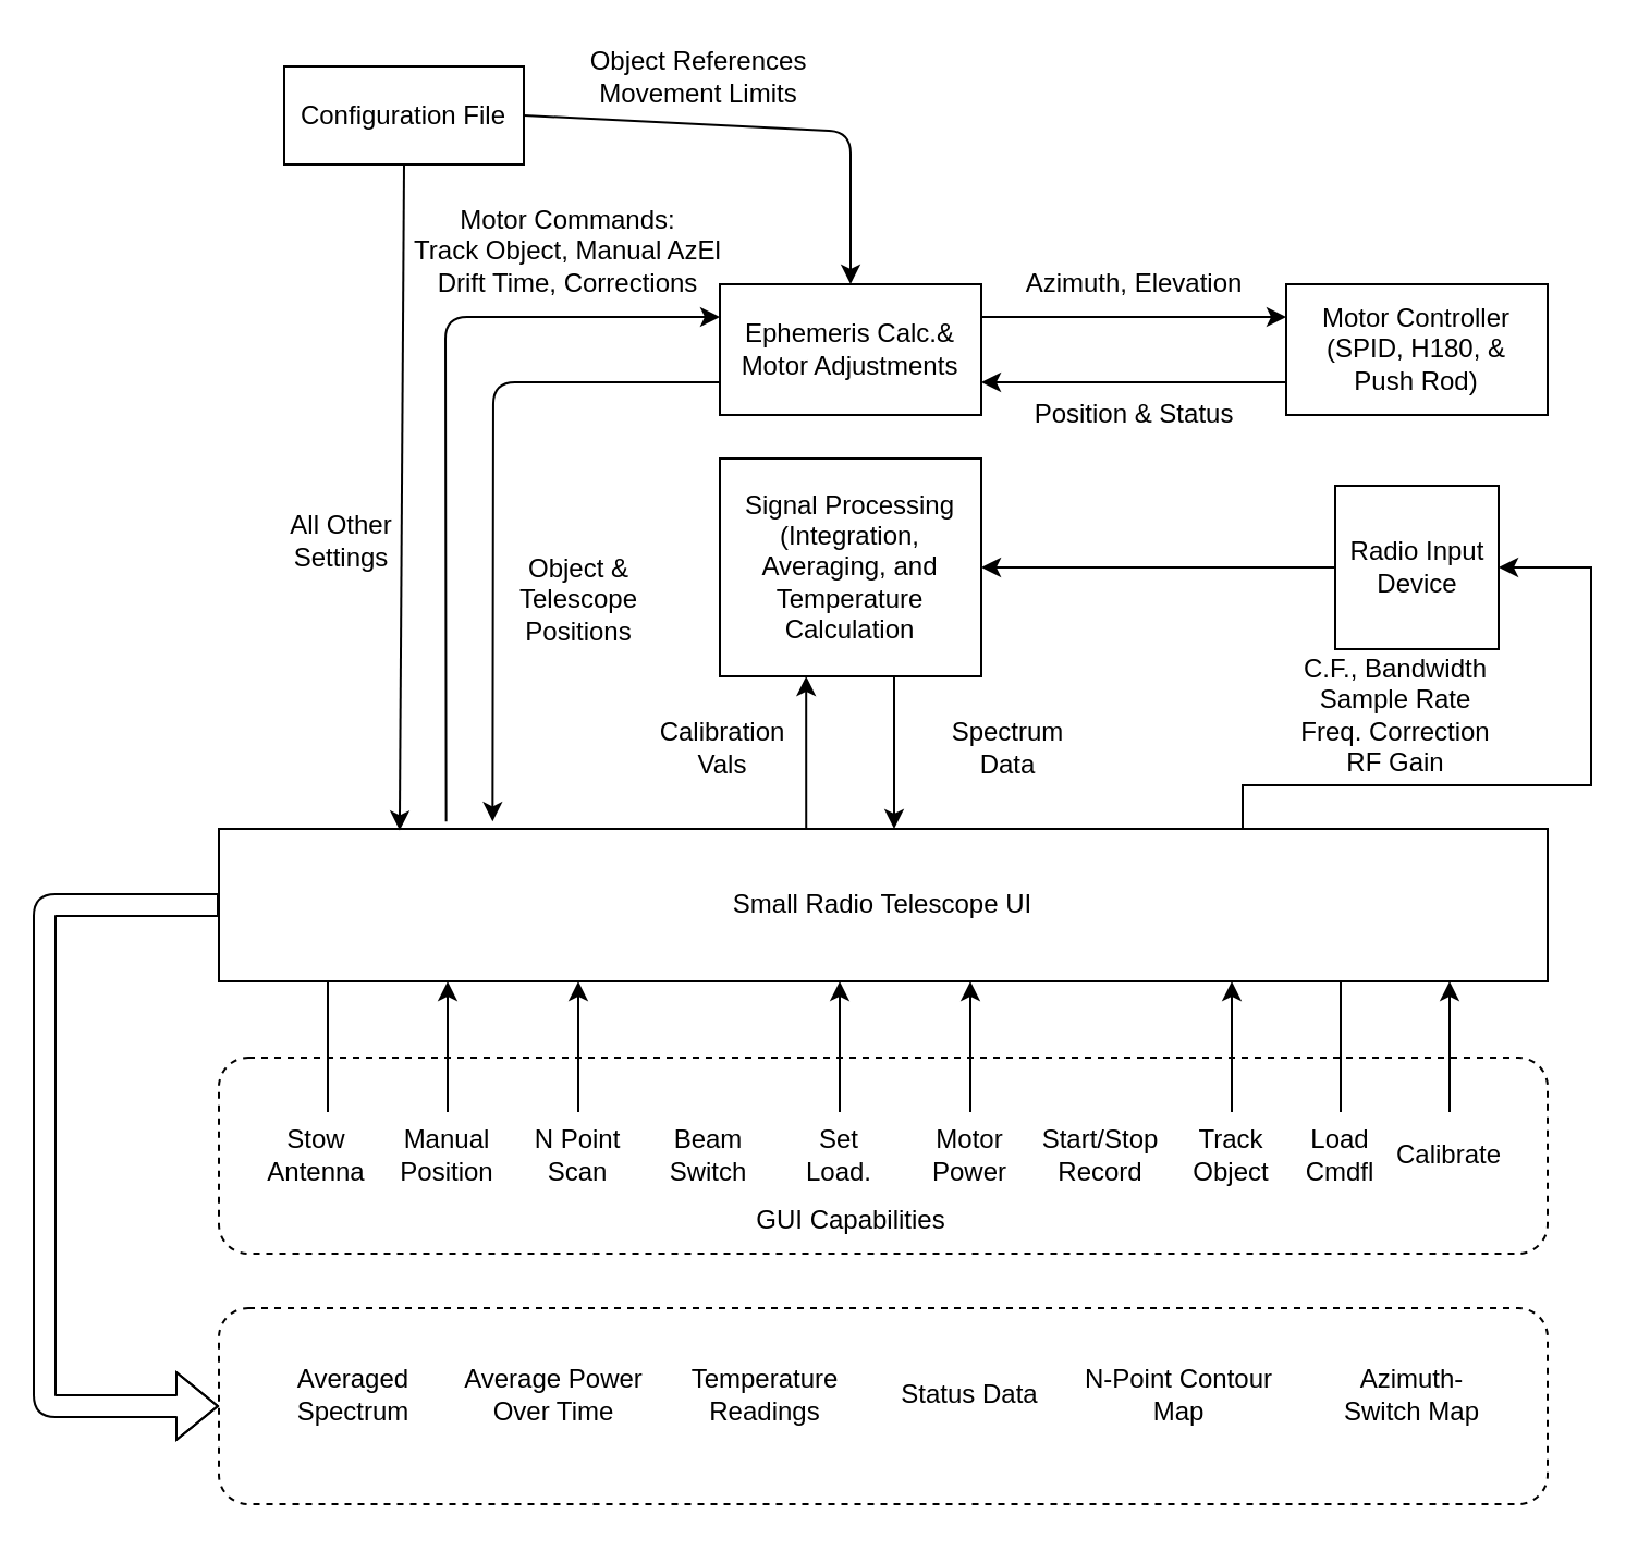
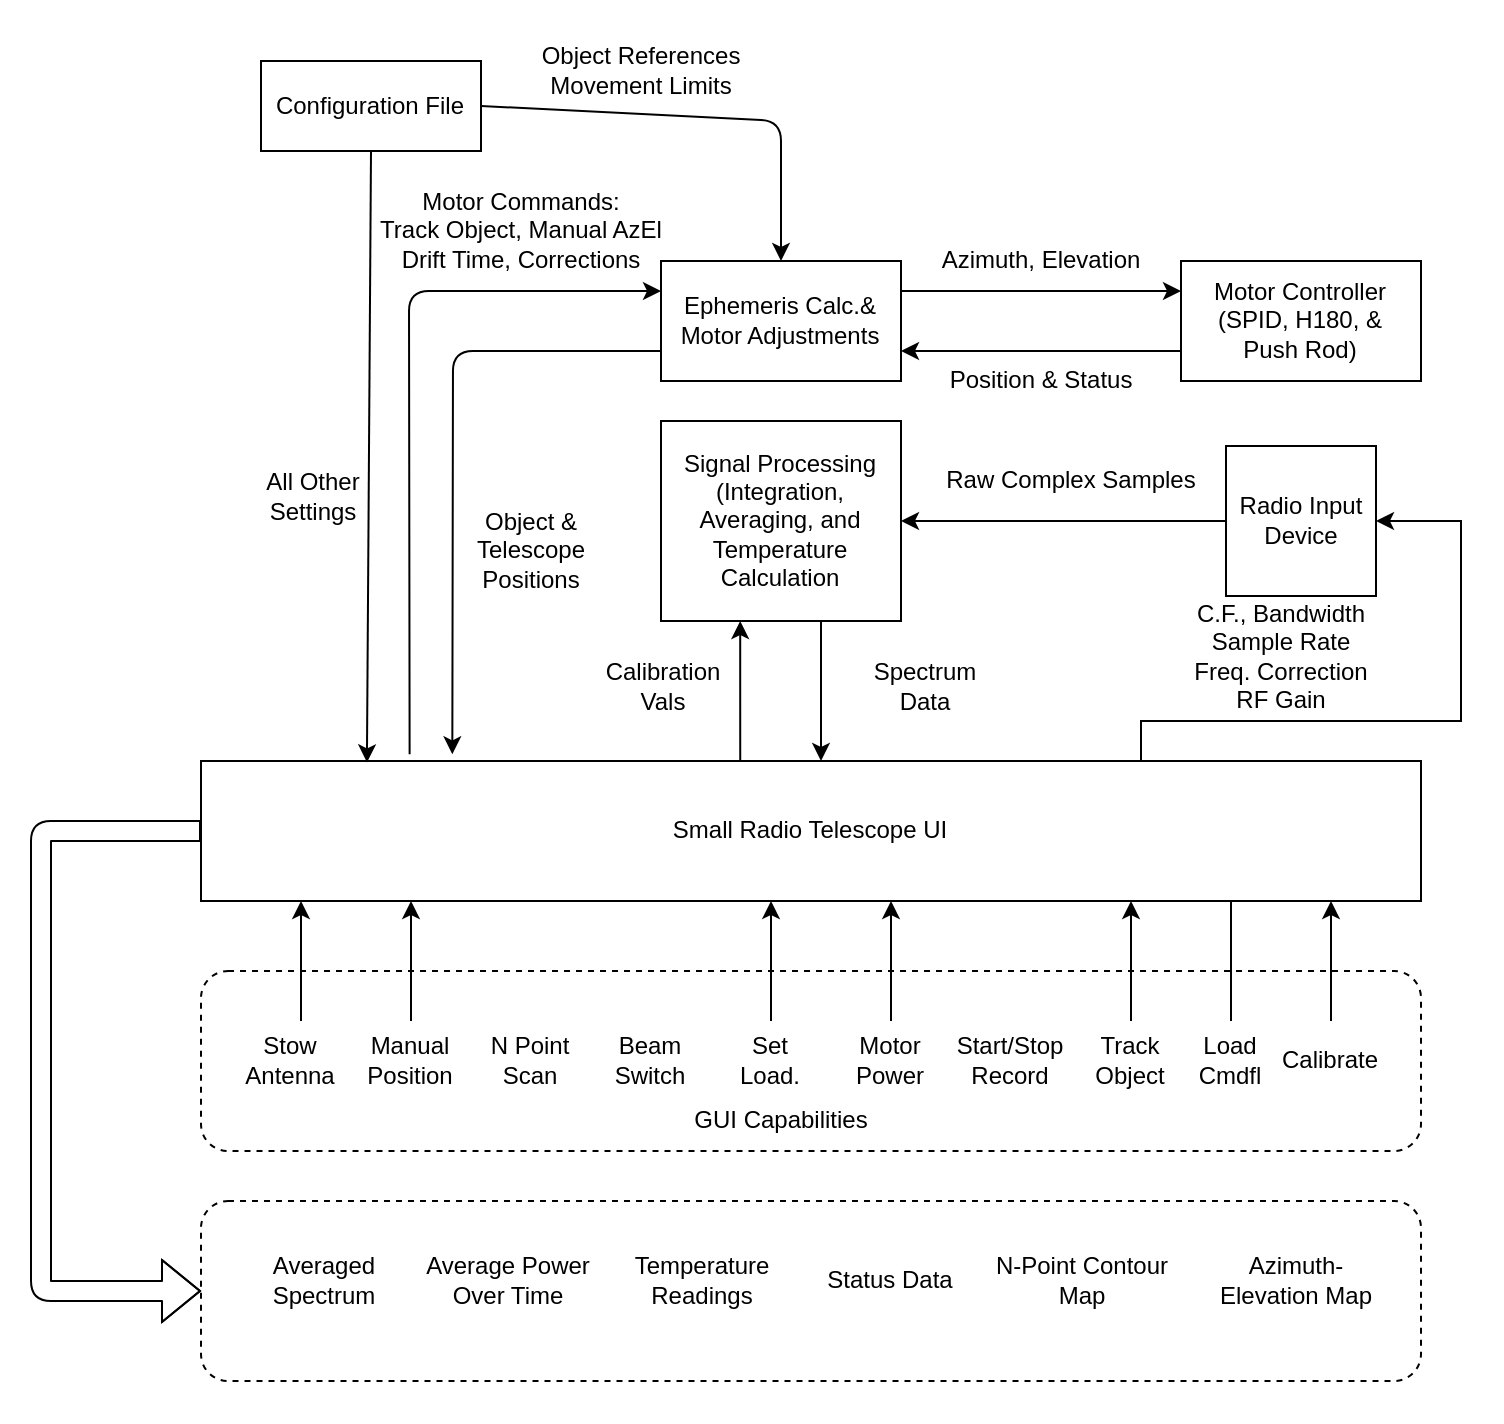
+ <mxCell id="15" value="Raw Complex Samples" style="text;html=1;align=center;verticalAlign=middle;resizable=0;points=[];autosize=1;" parent="2" vertex="1"><mxGeometry x="445" y="210" width="140" height="20" as="geometry" /></mxCell>
- <mxCell id="25" value="" style="edgeStyle=orthogonalEdgeStyle;rounded=0;orthogonalLoop=1;jettySize=auto;html=1;endArrow=none;" parent="2" source="26" target="17" edge="1"><mxGeometry relative="1" as="geometry"><Array as="points"><mxPoint x="130" y="460" /><mxPoint x="130" y="460" /></Array></mxGeometry></mxCell>
+ <mxCell id="25" value="" style="edgeStyle=orthogonalEdgeStyle;rounded=0;orthogonalLoop=1;jettySize=auto;html=1;" parent="2" source="26" target="17" edge="1"><mxGeometry relative="1" as="geometry"><Array as="points"><mxPoint x="130" y="460" /><mxPoint x="130" y="460" /></Array></mxGeometry></mxCell>
- <mxCell id="29" value="" style="edgeStyle=orthogonalEdgeStyle;rounded=0;orthogonalLoop=1;jettySize=auto;html=1;" parent="2" source="30" target="17" edge="1"><mxGeometry relative="1" as="geometry"><Array as="points"><mxPoint x="245" y="450" /><mxPoint x="245" y="450" /></Array></mxGeometry></mxCell>
- <mxCell id="53" value="Azimuth-&lt;br&gt;Switch Map" style="text;html=1;strokeColor=none;fillColor=none;align=center;verticalAlign=middle;whiteSpace=wrap;rounded=0;dashed=1;" parent="2" vertex="1"><mxGeometry x="576" y="600" width="104" height="40" as="geometry" /></mxCell>
+ <mxCell id="53" value="Azimuth-&lt;br&gt;Elevation Map" style="text;html=1;strokeColor=none;fillColor=none;align=center;verticalAlign=middle;whiteSpace=wrap;rounded=0;dashed=1;" parent="2" vertex="1"><mxGeometry x="576" y="600" width="104" height="40" as="geometry" /></mxCell>
